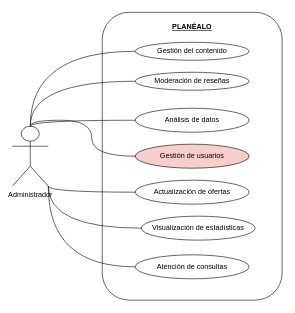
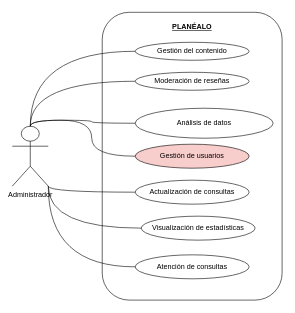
- <mxCell id="7" value="Análisis de datos" style="ellipse;whiteSpace=wrap;html=1;" vertex="1" parent="1"><mxGeometry x="225" y="180" width="190" height="40" as="geometry" /></mxCell>
+ <mxCell id="7" value="Análisis de datos" style="ellipse;whiteSpace=wrap;html=1;" vertex="1" parent="1"><mxGeometry x="225" y="180" width="230" height="50" as="geometry" /></mxCell>
- <mxCell id="9" value="Actualización de ofertas" style="ellipse;whiteSpace=wrap;html=1;" vertex="1" parent="1"><mxGeometry x="225" y="300" width="190" height="40" as="geometry" /></mxCell>
+ <mxCell id="9" value="Actualización de consultas" style="ellipse;whiteSpace=wrap;html=1;" vertex="1" parent="1"><mxGeometry x="225" y="300" width="190" height="40" as="geometry" /></mxCell>
